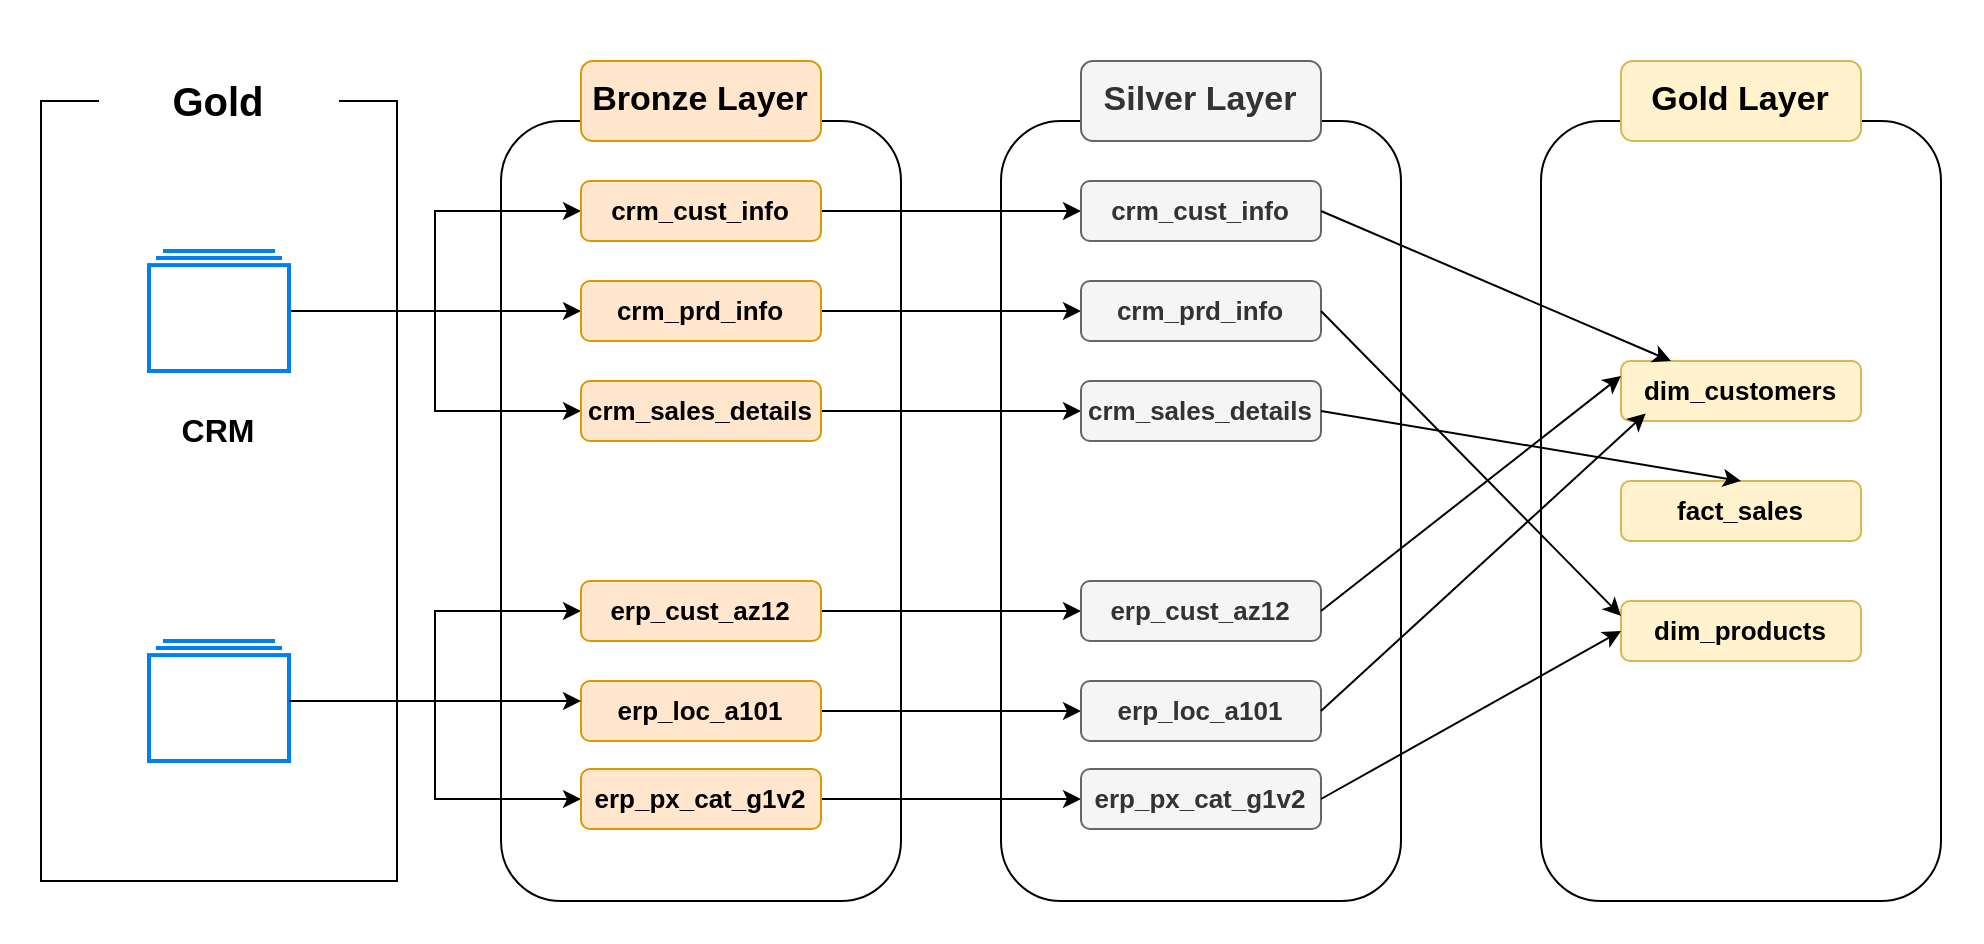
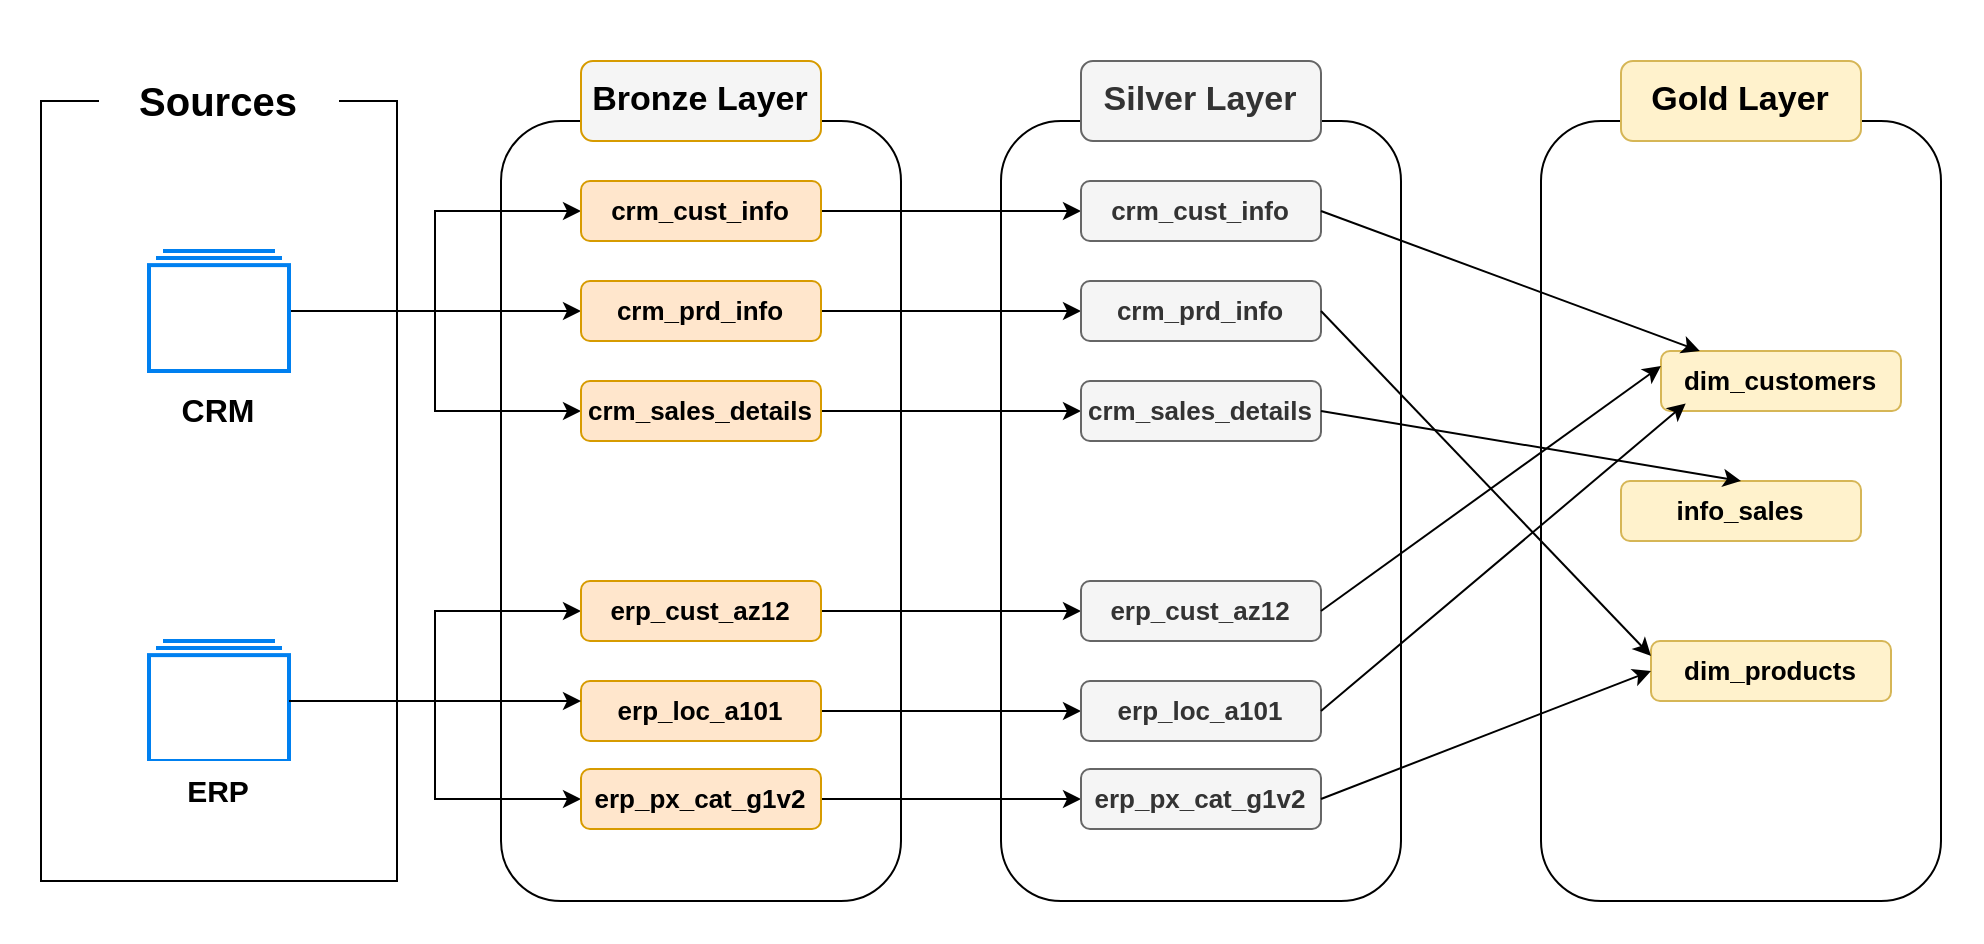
- <mxCell id="3" value="&lt;font style=&quot;font-size: 20px;&quot;&gt;&lt;b&gt;Gold&lt;/b&gt;&lt;/font&gt;" style="rounded=0;whiteSpace=wrap;html=1;strokeColor=none;" parent="1" vertex="1"><mxGeometry x="49" y="20" width="120" height="60" as="geometry" /></mxCell>
+ <mxCell id="3" value="&lt;font style=&quot;font-size: 20px;&quot;&gt;&lt;b&gt;Sources&lt;/b&gt;&lt;/font&gt;" style="rounded=0;whiteSpace=wrap;html=1;strokeColor=none;" parent="1" vertex="1"><mxGeometry x="49" y="20" width="120" height="60" as="geometry" /></mxCell>
- <mxCell id="14" value="&lt;font style=&quot;font-size: 17px;&quot;&gt;&lt;b&gt;Bronze Layer&lt;/b&gt;&lt;/font&gt;" style="rounded=1;whiteSpace=wrap;html=1;strokeColor=#d79b00;fillColor=#ffe6cc;" parent="1" vertex="1"><mxGeometry x="290" y="30" width="120" height="40" as="geometry" /></mxCell>
+ <mxCell id="14" value="&lt;font style=&quot;font-size: 17px;&quot;&gt;&lt;b&gt;Bronze Layer&lt;/b&gt;&lt;/font&gt;" style="rounded=1;whiteSpace=wrap;html=1;strokeColor=#d79b00;fillColor=#f5f5f5;" parent="1" vertex="1"><mxGeometry x="290" y="30" width="120" height="40" as="geometry" /></mxCell>
- <mxCell id="42" value="&lt;span style=&quot;font-size: 13px;&quot;&gt;&lt;b&gt;dim_customers&lt;/b&gt;&lt;/span&gt;" style="rounded=1;whiteSpace=wrap;html=1;fillColor=#fff2cc;strokeColor=#d6b656;" vertex="1" parent="1"><mxGeometry x="810" y="180" width="120" height="30" as="geometry" /></mxCell>
+ <mxCell id="42" value="&lt;span style=&quot;font-size: 13px;&quot;&gt;&lt;b&gt;dim_customers&lt;/b&gt;&lt;/span&gt;" style="rounded=1;whiteSpace=wrap;html=1;fillColor=#fff2cc;strokeColor=#d6b656;" vertex="1" parent="1"><mxGeometry x="830" y="175" width="120" height="30" as="geometry" /></mxCell>
- <mxCell id="11" value="&lt;font style=&quot;font-size: 16px;&quot;&gt;&lt;b&gt;CRM&lt;/b&gt;&lt;/font&gt;" style="rounded=0;whiteSpace=wrap;html=1;strokeColor=none;" parent="1" vertex="1"><mxGeometry x="49" y="200" width="120" height="30" as="geometry" /></mxCell>
+ <mxCell id="11" value="&lt;font style=&quot;font-size: 16px;&quot;&gt;&lt;b&gt;CRM&lt;/b&gt;&lt;/font&gt;" style="rounded=0;whiteSpace=wrap;html=1;strokeColor=none;" parent="1" vertex="1"><mxGeometry x="49" y="190" width="120" height="30" as="geometry" /></mxCell>
- <mxCell id="40" value="&lt;span style=&quot;font-size: 13px;&quot;&gt;&lt;b&gt;fact_sales&lt;/b&gt;&lt;/span&gt;" style="rounded=1;whiteSpace=wrap;html=1;fillColor=#fff2cc;strokeColor=#d6b656;" vertex="1" parent="1"><mxGeometry x="810" y="240" width="120" height="30" as="geometry" /></mxCell>
+ <mxCell id="40" value="&lt;span style=&quot;font-size: 13px;&quot;&gt;&lt;b&gt;info_sales&lt;/b&gt;&lt;/span&gt;" style="rounded=1;whiteSpace=wrap;html=1;fillColor=#fff2cc;strokeColor=#d6b656;" vertex="1" parent="1"><mxGeometry x="810" y="240" width="120" height="30" as="geometry" /></mxCell>
- <mxCell id="41" value="&lt;font style=&quot;font-size: 13px;&quot;&gt;&lt;b&gt;dim_products&lt;/b&gt;&lt;/font&gt;" style="rounded=1;whiteSpace=wrap;html=1;fillColor=#fff2cc;strokeColor=#d6b656;" vertex="1" parent="1"><mxGeometry x="810" y="300" width="120" height="30" as="geometry" /></mxCell>
+ <mxCell id="41" value="&lt;font style=&quot;font-size: 13px;&quot;&gt;&lt;b&gt;dim_products&lt;/b&gt;&lt;/font&gt;" style="rounded=1;whiteSpace=wrap;html=1;fillColor=#fff2cc;strokeColor=#d6b656;" vertex="1" parent="1"><mxGeometry x="825" y="320" width="120" height="30" as="geometry" /></mxCell>
+ <mxCell id="12" value="&lt;font style=&quot;font-size: 15px;&quot;&gt;&lt;b&gt;ERP&lt;/b&gt;&lt;/font&gt;" style="rounded=0;whiteSpace=wrap;html=1;strokeColor=none;" parent="1" vertex="1"><mxGeometry x="49" y="380" width="120" height="30" as="geometry" /></mxCell>
